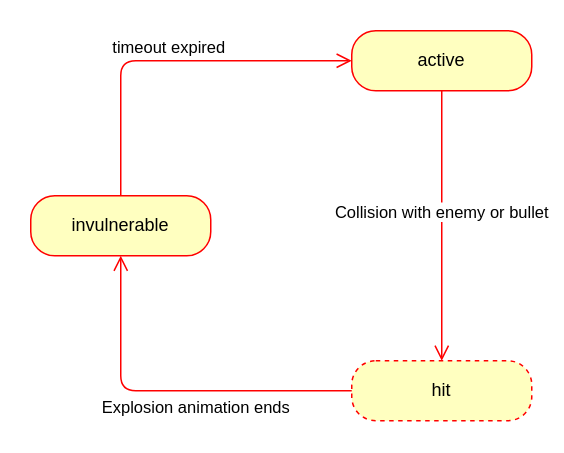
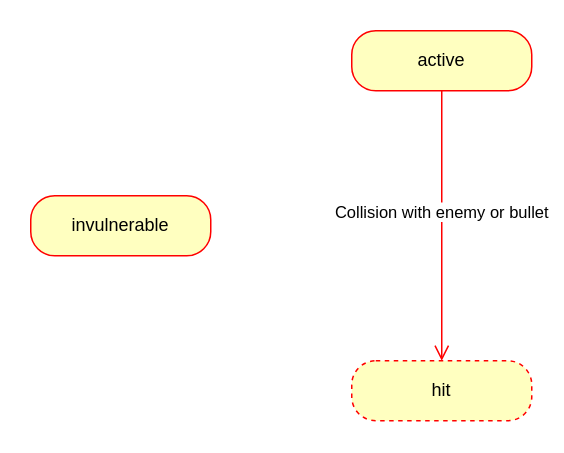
- <mxCell id="7" value="timeout expired" style="edgeStyle=orthogonalEdgeStyle;html=1;verticalAlign=bottom;endArrow=open;endSize=8;strokeColor=#ff0000;exitX=0.5;exitY=0;exitDx=0;exitDy=0;entryX=0;entryY=0.5;entryDx=0;entryDy=0;" edge="1" parent="1" source="5" target="2"><mxGeometry relative="1" as="geometry"><mxPoint x="-20" y="-5" as="targetPoint" /><mxPoint x="134" y="85" as="sourcePoint" /></mxGeometry></mxCell>
- <mxCell id="6" value="Explosion animation ends" style="edgeStyle=orthogonalEdgeStyle;html=1;verticalAlign=bottom;endArrow=open;endSize=8;strokeColor=#ff0000;exitX=0;exitY=0.5;exitDx=0;exitDy=0;entryX=0.5;entryY=1;entryDx=0;entryDy=0;" edge="1" parent="1" source="4" target="5"><mxGeometry x="-0.147" y="20" relative="1" as="geometry"><mxPoint x="294" y="480" as="targetPoint" /><mxPoint x="294" y="300" as="sourcePoint" /><mxPoint as="offset" /></mxGeometry></mxCell>
